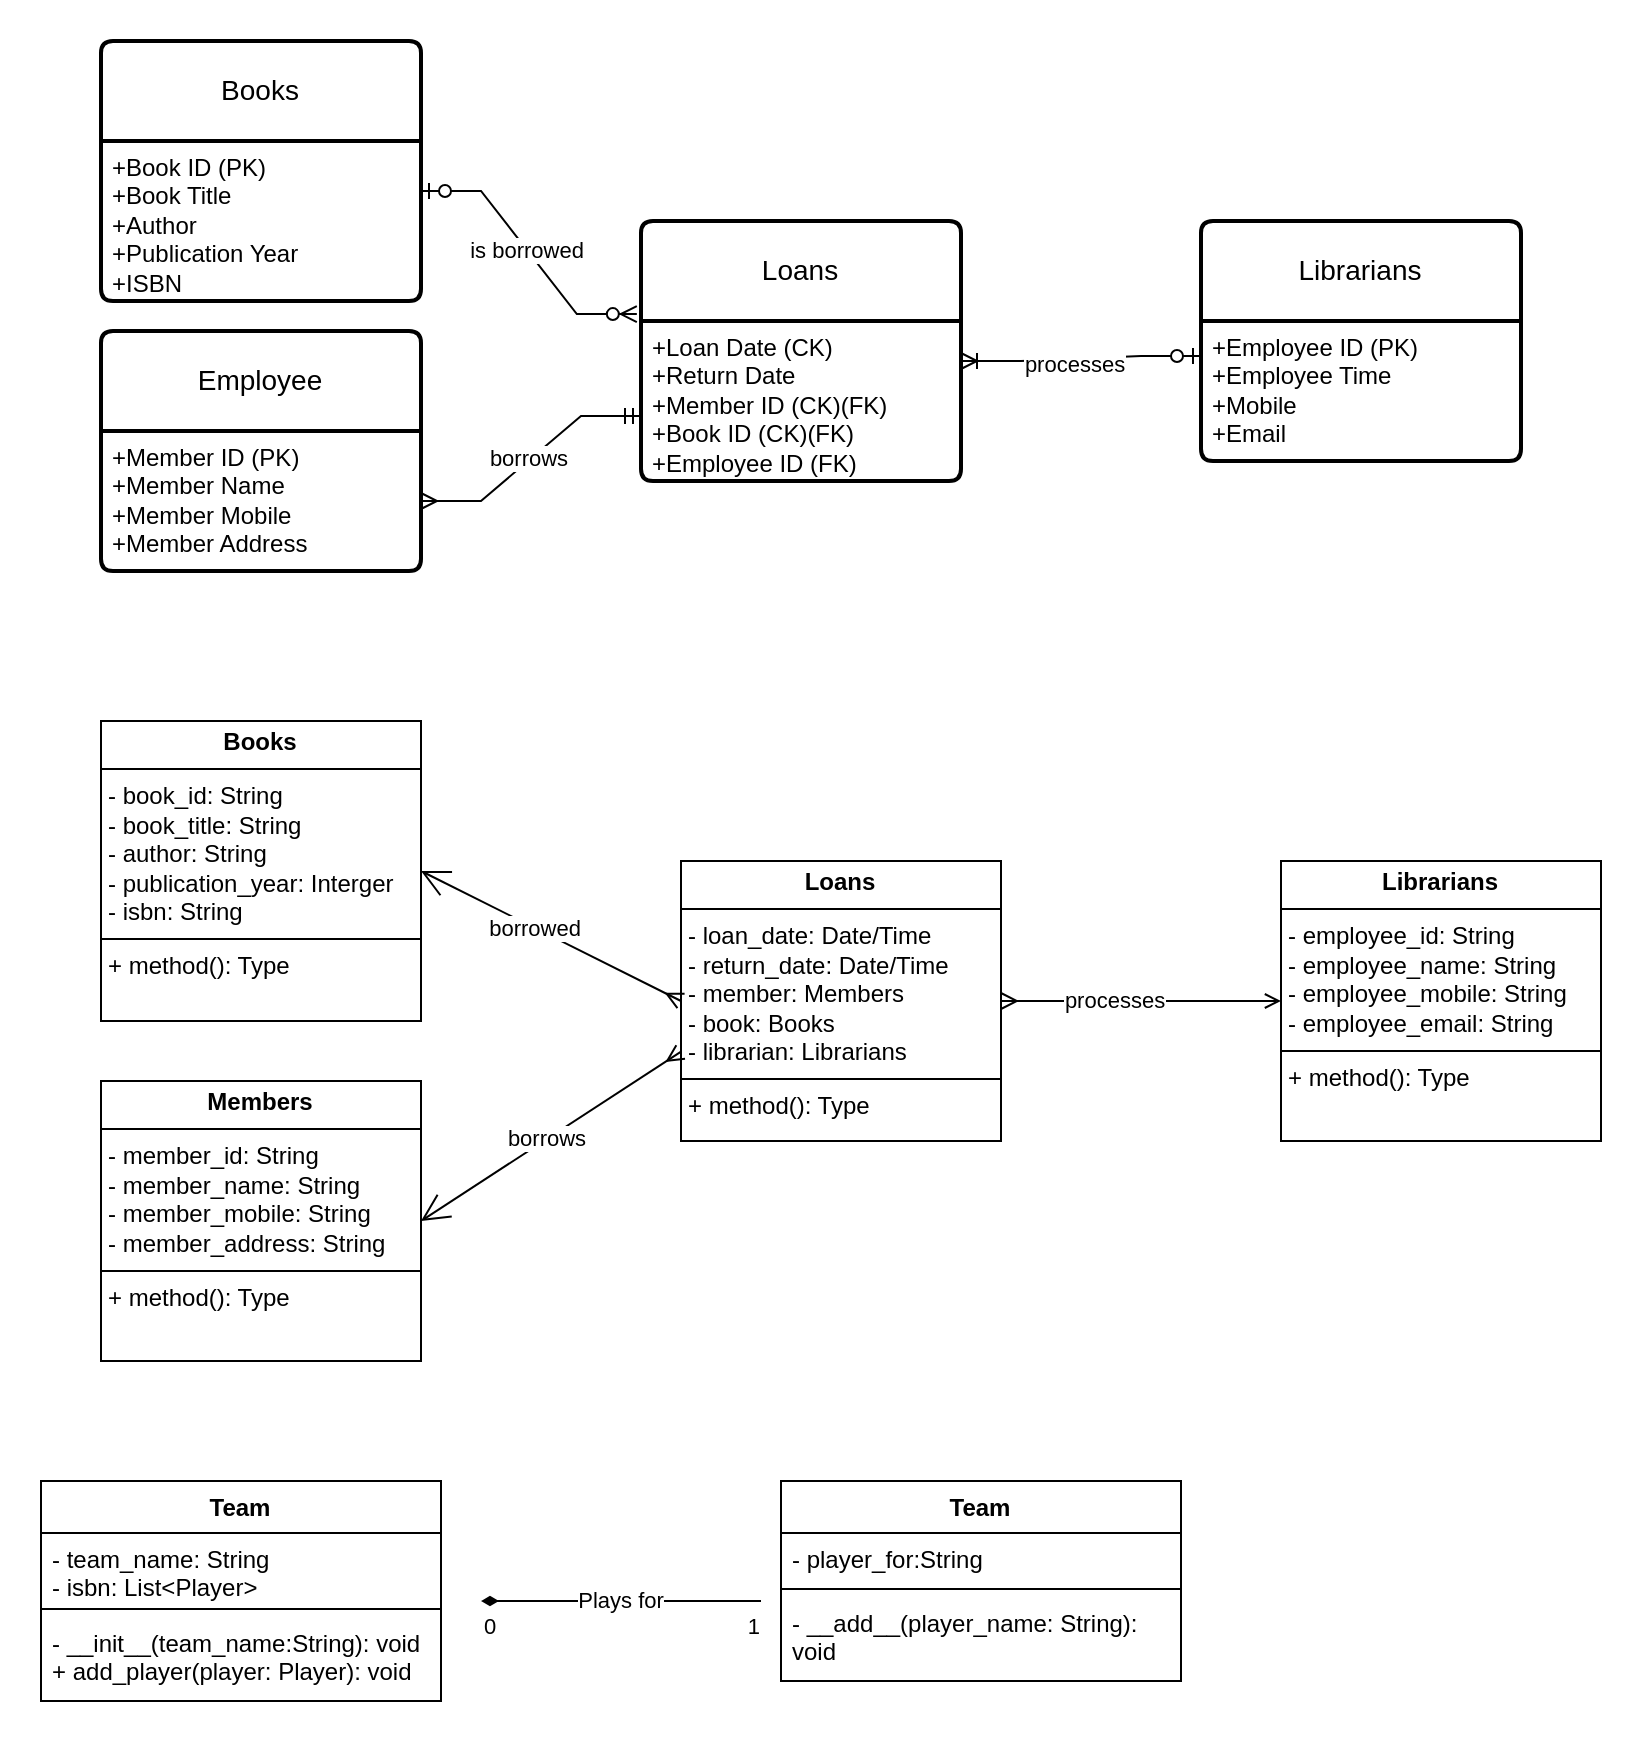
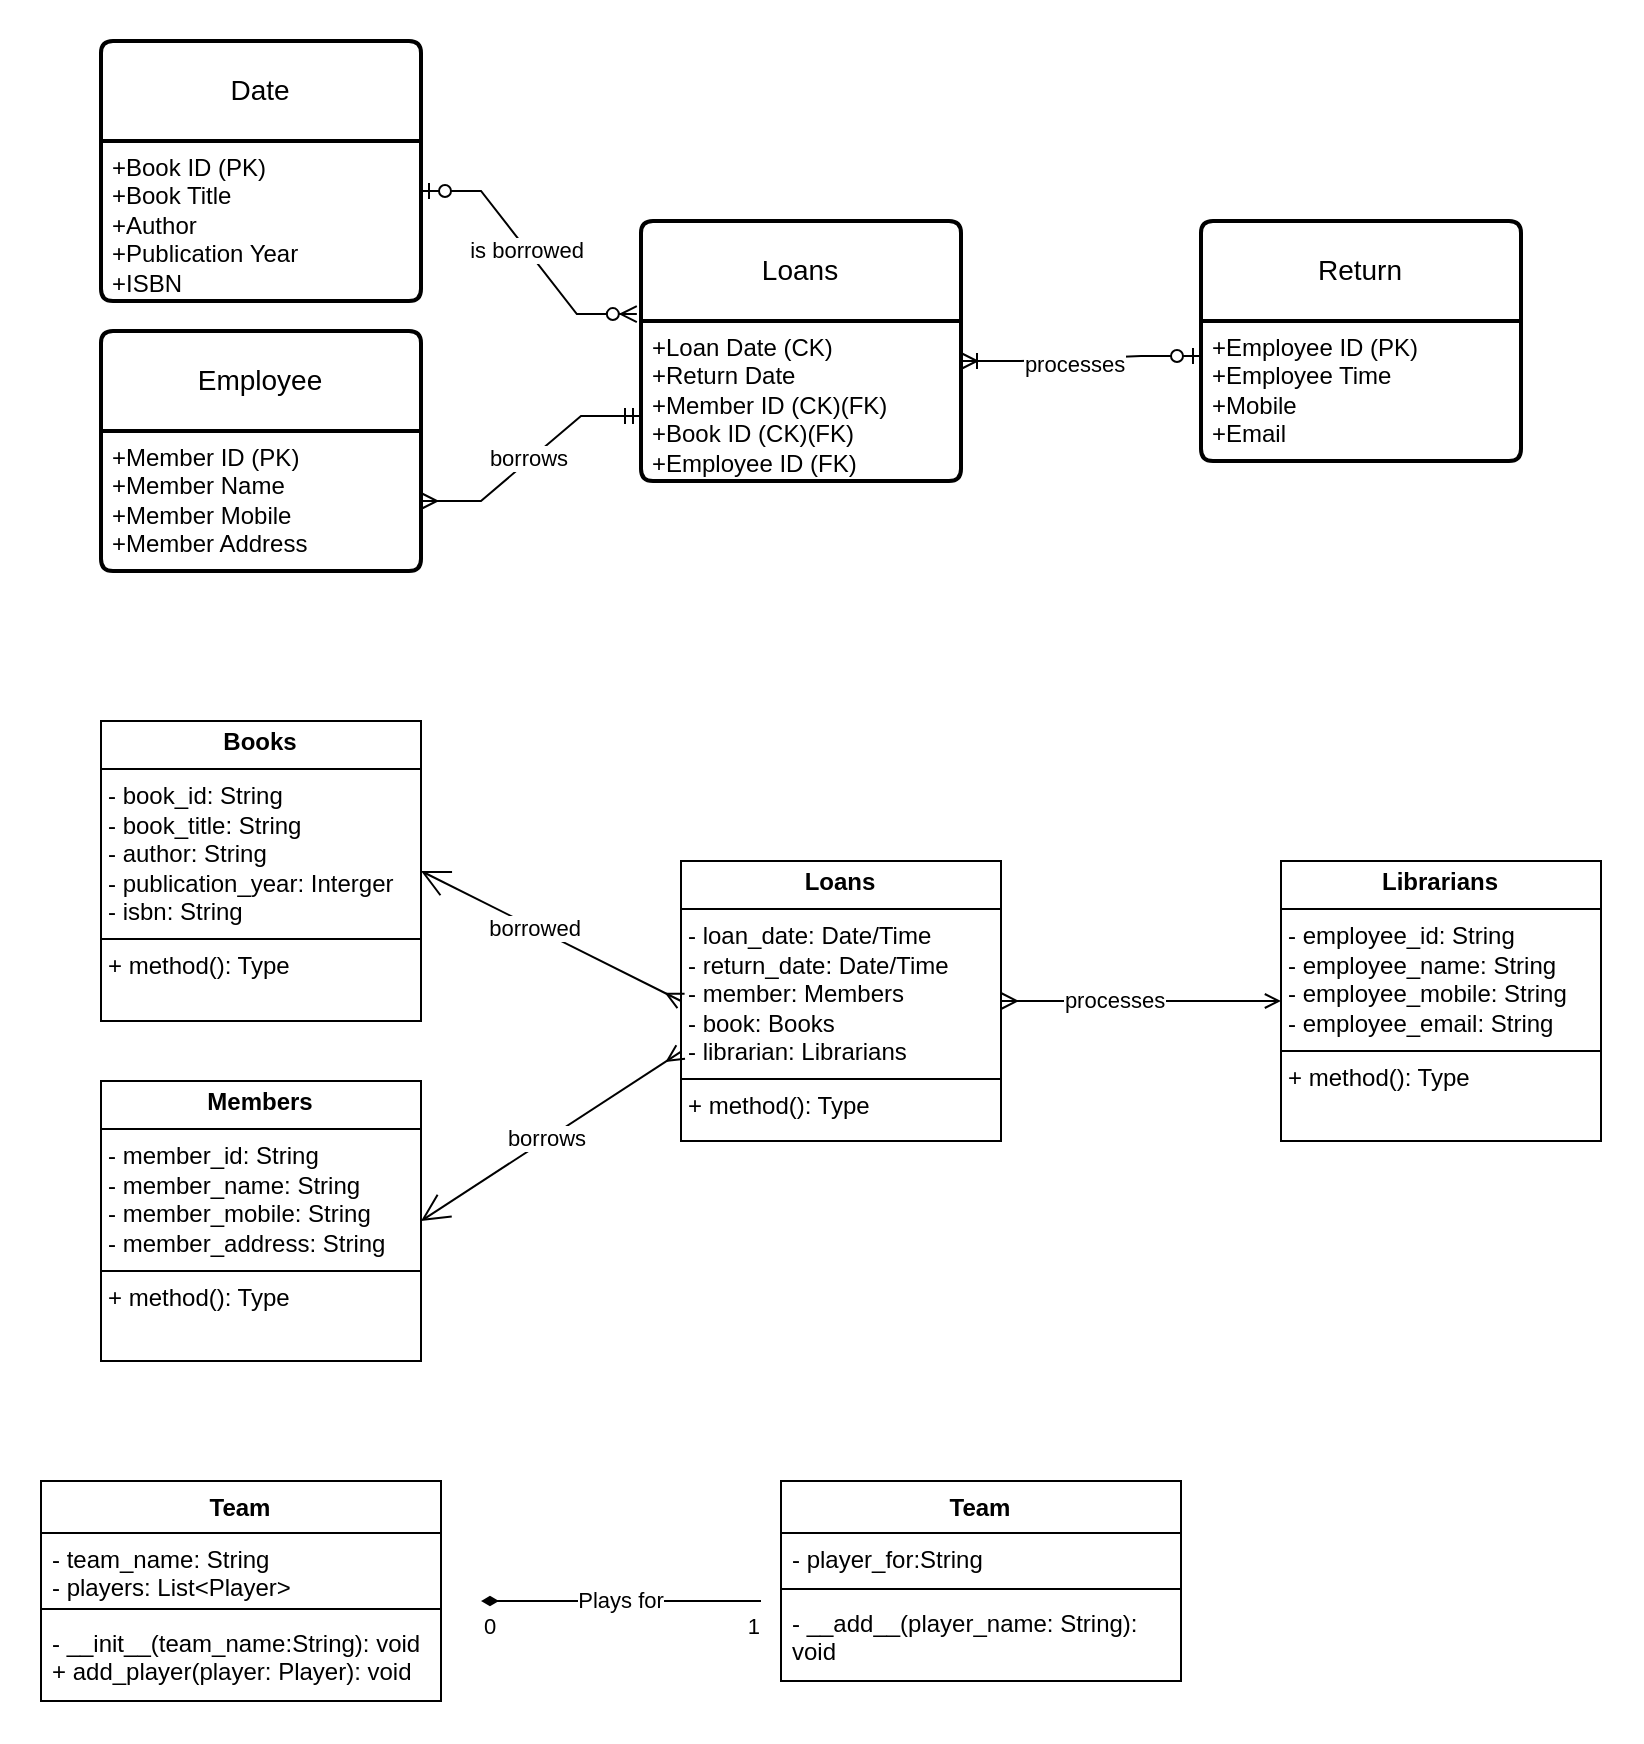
- <mxCell id="6" value="Books" style="swimlane;childLayout=stackLayout;horizontal=1;startSize=50;horizontalStack=0;rounded=1;fontSize=14;fontStyle=0;strokeWidth=2;resizeParent=0;resizeLast=1;shadow=0;dashed=0;align=center;arcSize=4;whiteSpace=wrap;html=1;" vertex="1" parent="1"><mxGeometry x="50" y="20" width="160" height="130" as="geometry" /></mxCell>
+ <mxCell id="6" value="Date" style="swimlane;childLayout=stackLayout;horizontal=1;startSize=50;horizontalStack=0;rounded=1;fontSize=14;fontStyle=0;strokeWidth=2;resizeParent=0;resizeLast=1;shadow=0;dashed=0;align=center;arcSize=4;whiteSpace=wrap;html=1;" vertex="1" parent="1"><mxGeometry x="50" y="20" width="160" height="130" as="geometry" /></mxCell>
- <mxCell id="8" value="Librarians" style="swimlane;childLayout=stackLayout;horizontal=1;startSize=50;horizontalStack=0;rounded=1;fontSize=14;fontStyle=0;strokeWidth=2;resizeParent=0;resizeLast=1;shadow=0;dashed=0;align=center;arcSize=4;whiteSpace=wrap;html=1;" vertex="1" parent="1"><mxGeometry x="600" y="110" width="160" height="120" as="geometry" /></mxCell>
+ <mxCell id="8" value="Return" style="swimlane;childLayout=stackLayout;horizontal=1;startSize=50;horizontalStack=0;rounded=1;fontSize=14;fontStyle=0;strokeWidth=2;resizeParent=0;resizeLast=1;shadow=0;dashed=0;align=center;arcSize=4;whiteSpace=wrap;html=1;" vertex="1" parent="1"><mxGeometry x="600" y="110" width="160" height="120" as="geometry" /></mxCell>
- <mxCell id="27" value="- team_name: String&lt;div&gt;- isbn: List&amp;lt;Player&amp;gt;&lt;/div&gt;" style="text;strokeColor=none;fillColor=none;align=left;verticalAlign=top;spacingLeft=4;spacingRight=4;overflow=hidden;rotatable=0;points=[[0,0.5],[1,0.5]];portConstraint=eastwest;whiteSpace=wrap;html=1;" vertex="1" parent="26"><mxGeometry y="26" width="200" height="34" as="geometry" /></mxCell>
+ <mxCell id="27" value="- team_name: String&lt;div&gt;- players: List&amp;lt;Player&amp;gt;&lt;/div&gt;" style="text;strokeColor=none;fillColor=none;align=left;verticalAlign=top;spacingLeft=4;spacingRight=4;overflow=hidden;rotatable=0;points=[[0,0.5],[1,0.5]];portConstraint=eastwest;whiteSpace=wrap;html=1;" vertex="1" parent="26"><mxGeometry y="26" width="200" height="34" as="geometry" /></mxCell>
